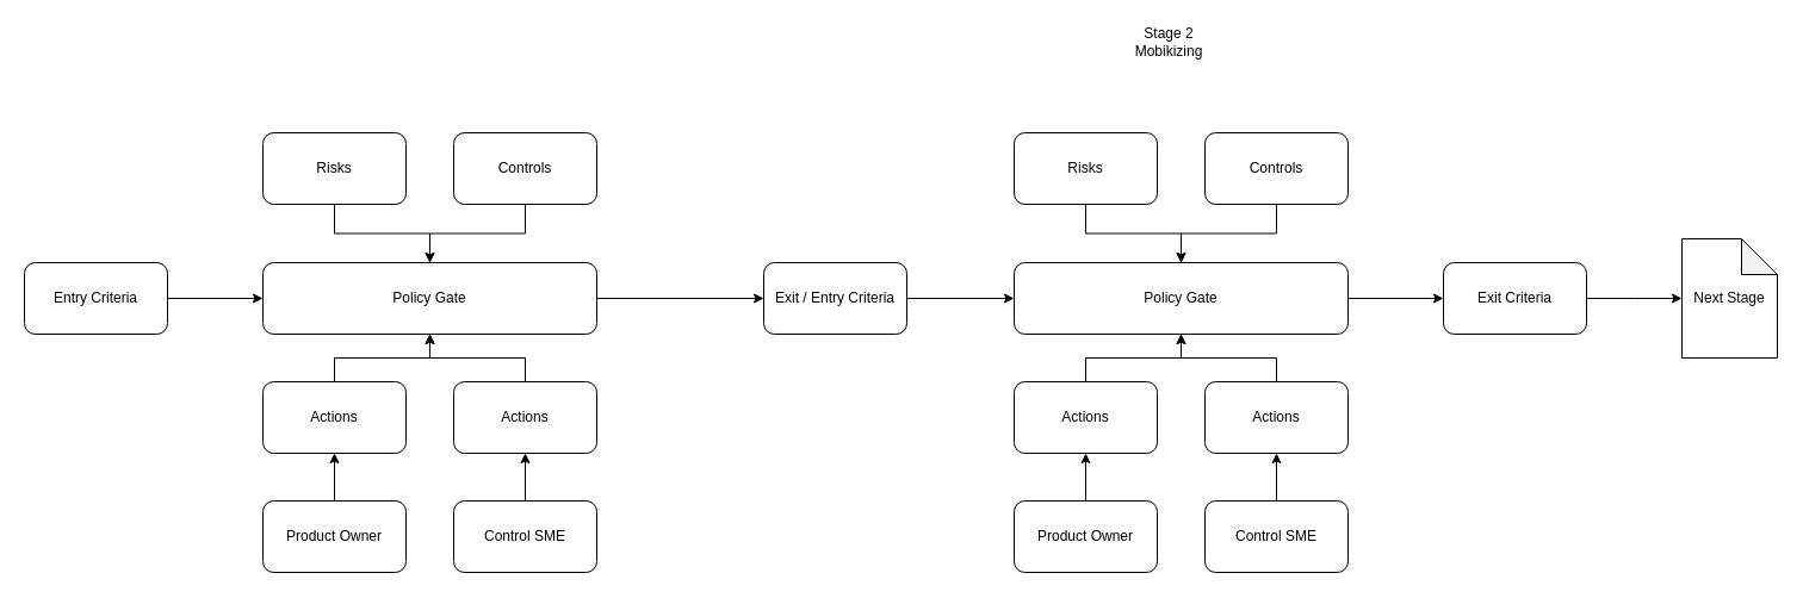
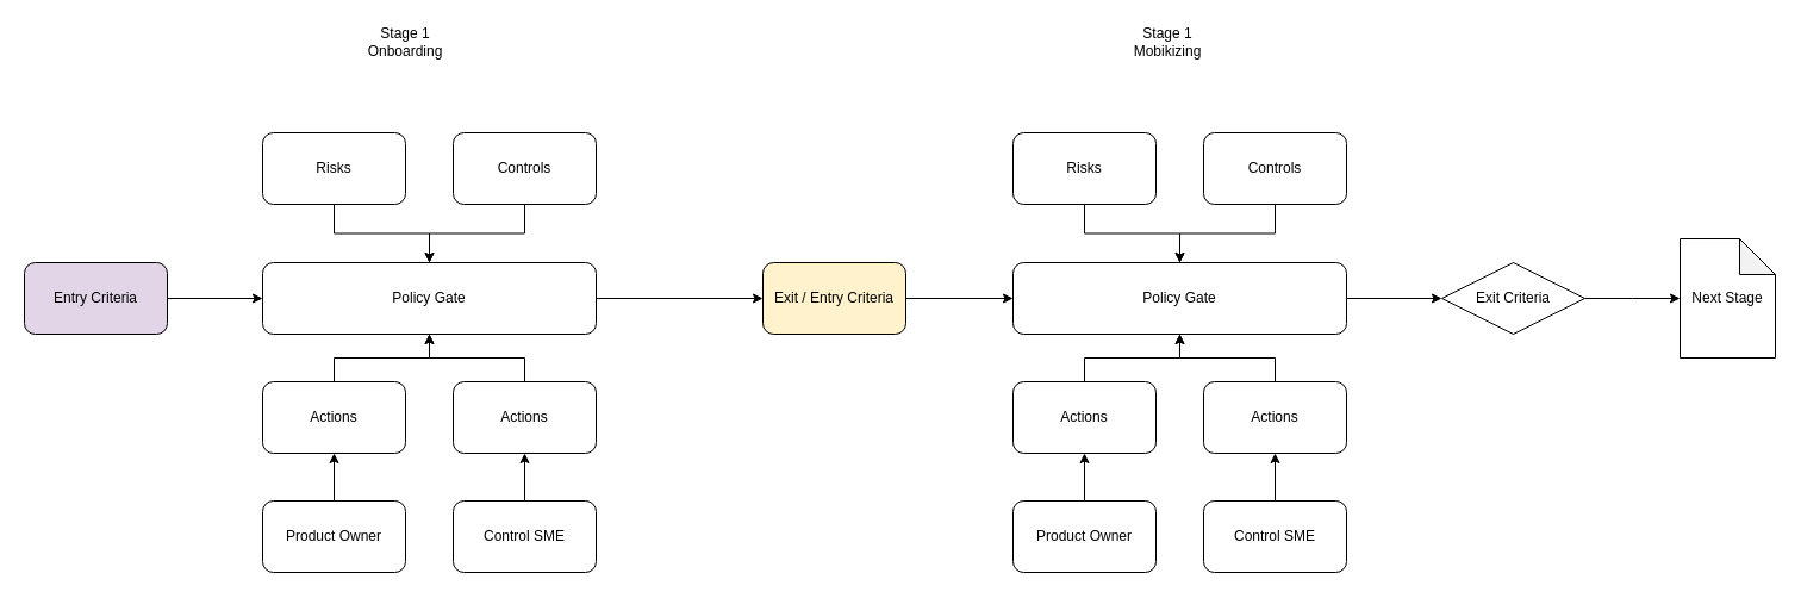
+ <mxCell id="36" value="Stage 1 Onboarding" style="text;html=1;align=center;verticalAlign=middle;whiteSpace=wrap;rounded=0;" vertex="1" parent="1"><mxGeometry x="310" y="20" width="60" height="30" as="geometry" /></mxCell>
- <mxCell id="37" value="Stage 2&lt;br&gt;Mobikizing" style="text;html=1;align=center;verticalAlign=middle;whiteSpace=wrap;rounded=0;" vertex="1" parent="1"><mxGeometry x="950" y="20" width="60" height="30" as="geometry" /></mxCell>
+ <mxCell id="37" value="Stage 1&lt;br&gt;Mobikizing" style="text;html=1;align=center;verticalAlign=middle;whiteSpace=wrap;rounded=0;" vertex="1" parent="1"><mxGeometry x="950" y="20" width="60" height="30" as="geometry" /></mxCell>
- <mxCell id="17" value="Entry Criteria" style="rounded=1;whiteSpace=wrap;html=1;" vertex="1" parent="1"><mxGeometry x="20" y="220" width="120" height="60" as="geometry" /></mxCell>
+ <mxCell id="17" value="Entry Criteria" style="rounded=1;whiteSpace=wrap;html=1;fillColor=#e1d5e7;" vertex="1" parent="1"><mxGeometry x="20" y="220" width="120" height="60" as="geometry" /></mxCell>
- <mxCell id="33" value="Exit / Entry Criteria" style="rounded=1;whiteSpace=wrap;html=1;" vertex="1" parent="1"><mxGeometry x="640" y="220" width="120" height="60" as="geometry" /></mxCell>
+ <mxCell id="33" value="Exit / Entry Criteria" style="rounded=1;whiteSpace=wrap;html=1;fillColor=#fff2cc;" vertex="1" parent="1"><mxGeometry x="640" y="220" width="120" height="60" as="geometry" /></mxCell>
- <mxCell id="35" value="Exit Criteria" style="rounded=1;whiteSpace=wrap;html=1;" vertex="1" parent="1"><mxGeometry x="1210" y="220" width="120" height="60" as="geometry" /></mxCell>
+ <mxCell id="35" value="Exit Criteria" style="rhombus;whiteSpace=wrap;html=1;" vertex="1" parent="1"><mxGeometry x="1210" y="220" width="120" height="60" as="geometry" /></mxCell>
